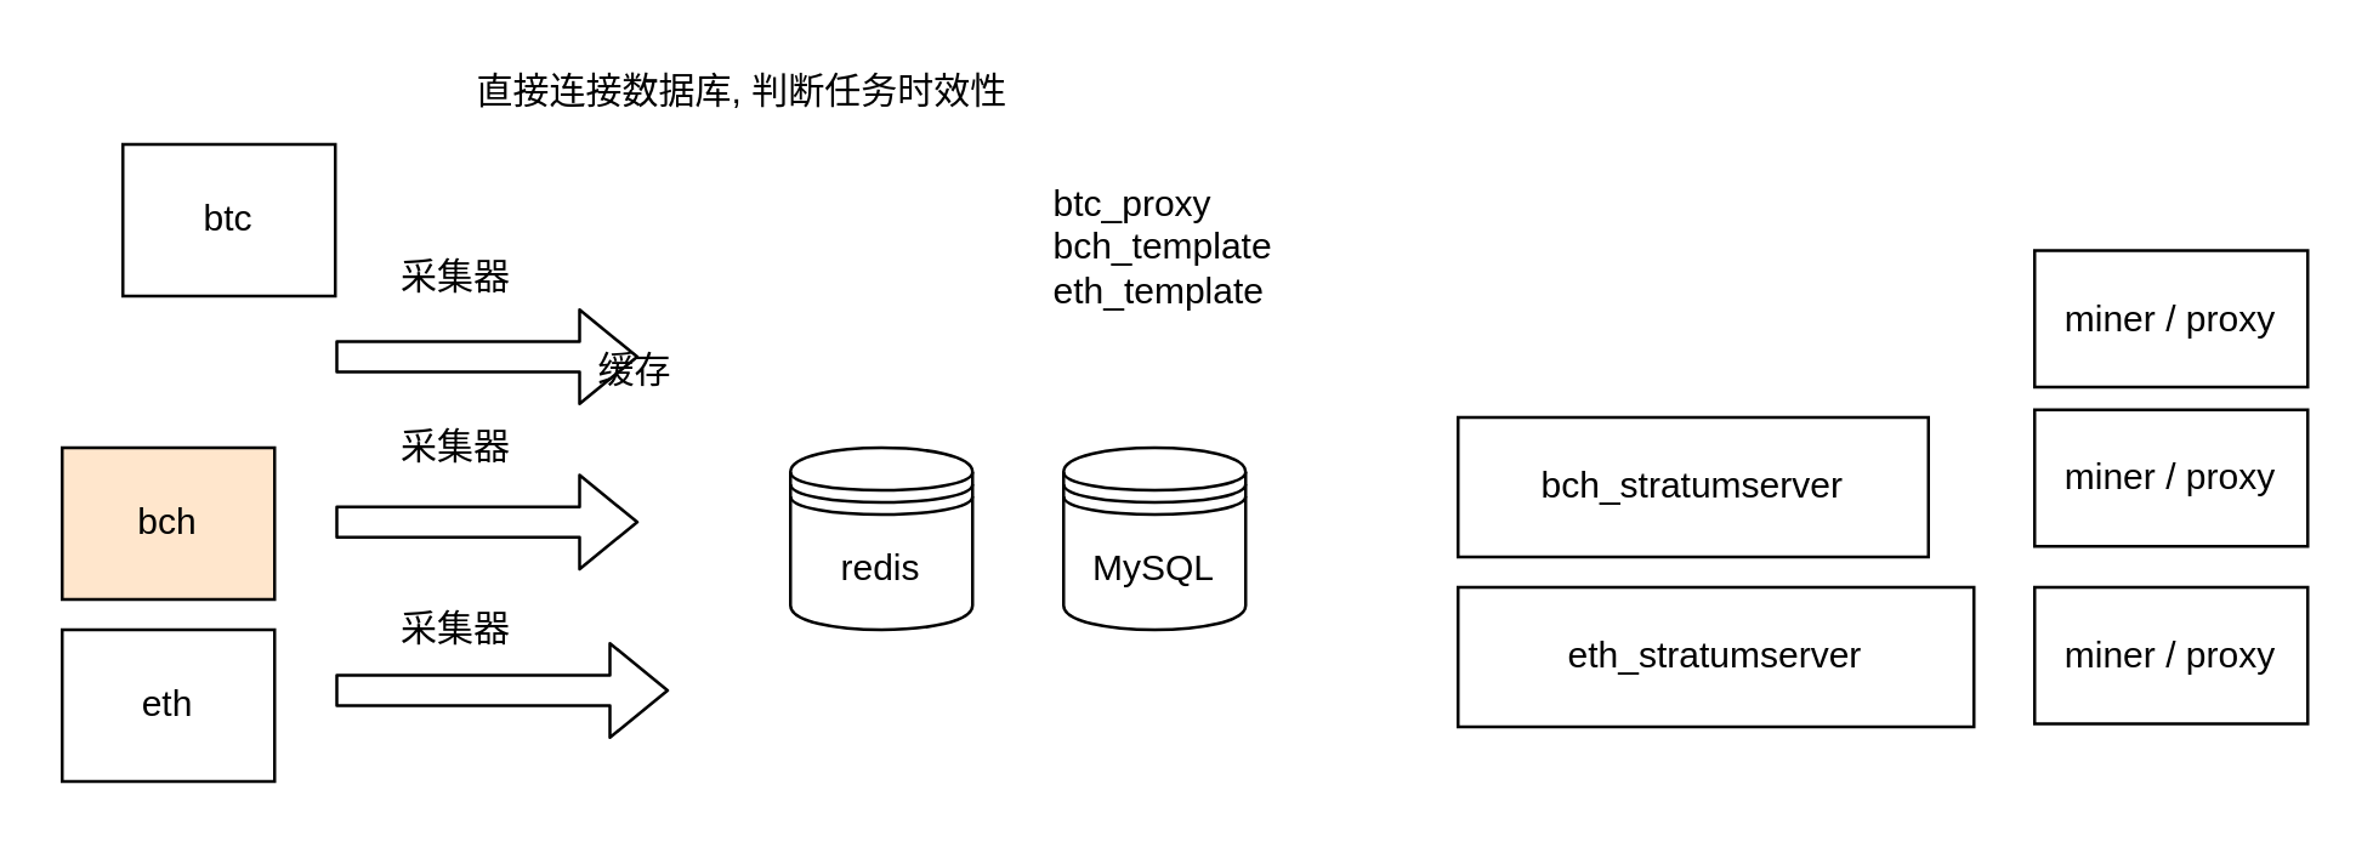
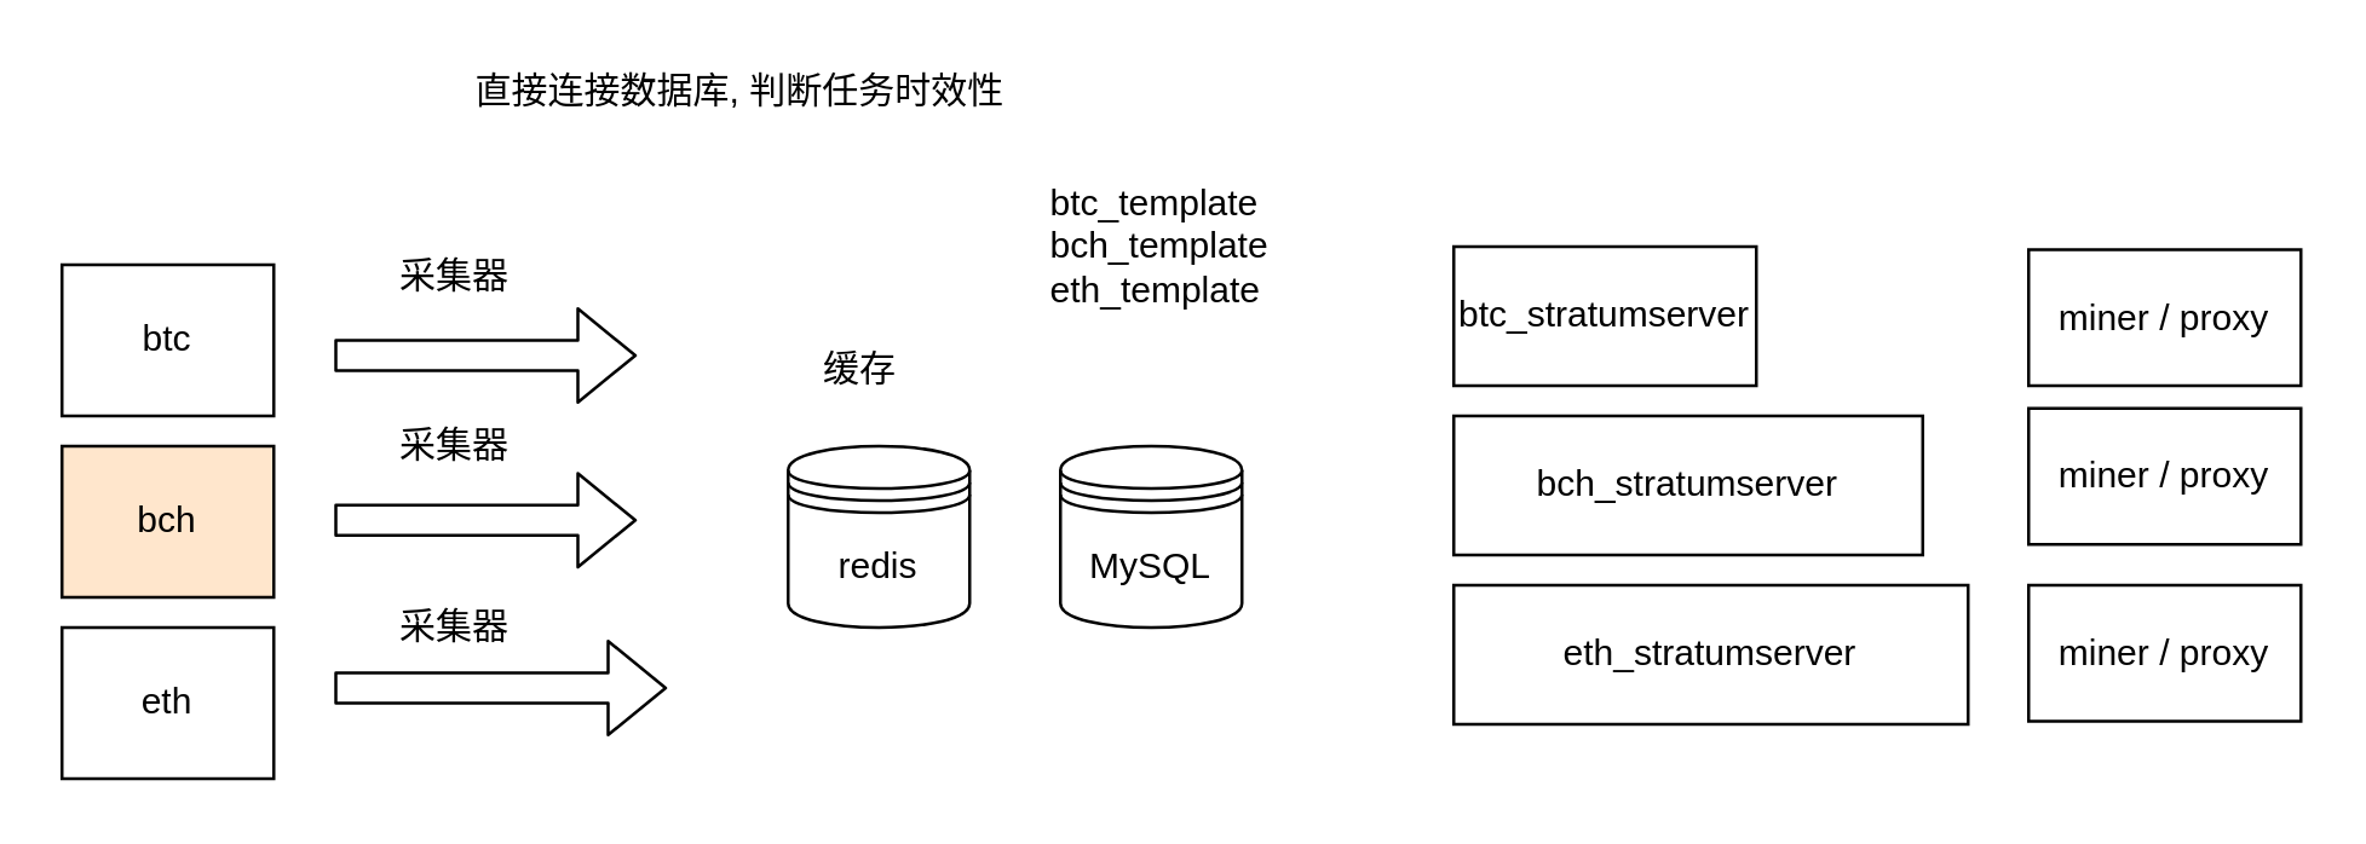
- <mxCell id="2" value="btc" style="rounded=0;whiteSpace=wrap;html=1;" vertex="1" parent="1"><mxGeometry x="40" y="47" width="70" height="50" as="geometry" /></mxCell>
+ <mxCell id="2" value="btc" style="rounded=0;whiteSpace=wrap;html=1;" vertex="1" parent="1"><mxGeometry x="20" y="87" width="70" height="50" as="geometry" /></mxCell>
- <mxCell id="12" value="btc_proxy&lt;br&gt;bch_template&lt;br&gt;eth_template&lt;br&gt;" style="text;html=1;resizable=0;points=[];autosize=1;align=left;verticalAlign=top;spacingTop=-4;" vertex="1" parent="1"><mxGeometry x="345" y="57" width="90" height="40" as="geometry" /></mxCell>
+ <mxCell id="12" value="btc_template&lt;br&gt;bch_template&lt;br&gt;eth_template&lt;br&gt;" style="text;html=1;resizable=0;points=[];autosize=1;align=left;verticalAlign=top;spacingTop=-4;" vertex="1" parent="1"><mxGeometry x="345" y="57" width="90" height="40" as="geometry" /></mxCell>
+ <mxCell id="16" value="btc_stratumserver" style="rounded=0;whiteSpace=wrap;html=1;" vertex="1" parent="1"><mxGeometry x="480" y="81" width="100" height="46" as="geometry" /></mxCell>
- <mxCell id="15" value="缓存" style="text;html=1;resizable=0;points=[];autosize=1;align=left;verticalAlign=top;spacingTop=-4;" vertex="1" parent="1"><mxGeometry x="195" y="112" width="40" height="20" as="geometry" /></mxCell>
+ <mxCell id="15" value="缓存" style="text;html=1;resizable=0;points=[];autosize=1;align=left;verticalAlign=top;spacingTop=-4;" vertex="1" parent="1"><mxGeometry x="270" y="112" width="40" height="20" as="geometry" /></mxCell>
